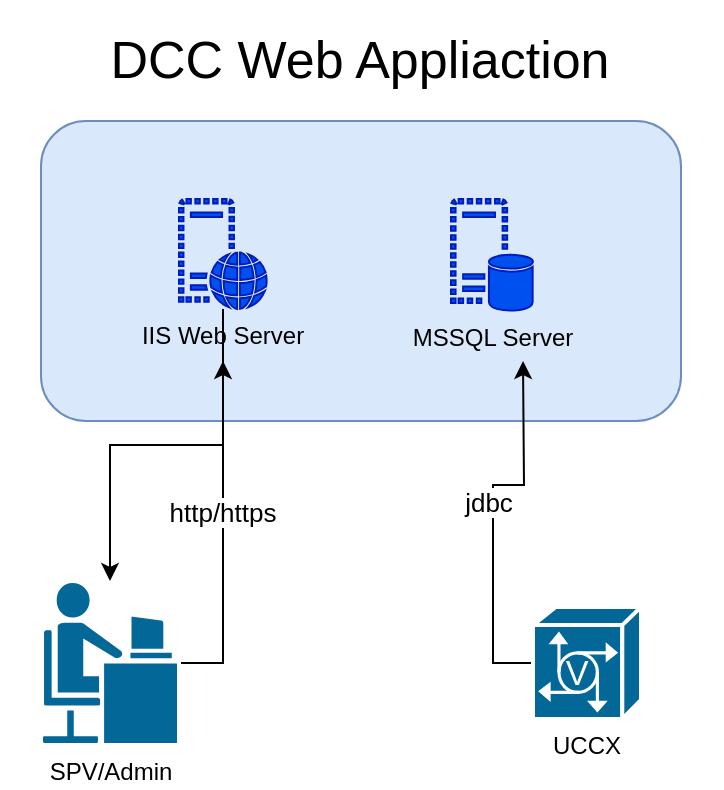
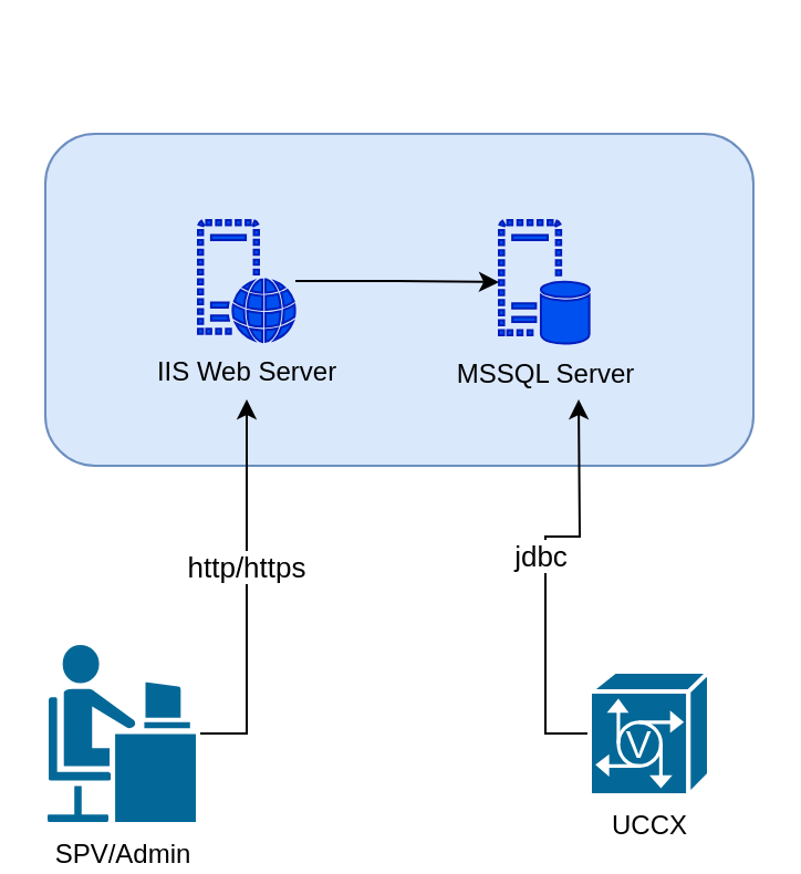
- <mxCell id="12" value="DCC Web Appliaction" style="text;html=1;strokeColor=none;fillColor=none;align=center;verticalAlign=middle;whiteSpace=wrap;rounded=0;fontSize=26;" vertex="1" parent="1"><mxGeometry x="40" y="20" width="280" height="20" as="geometry" /></mxCell>
- <mxCell id="3" value="" style="edgeStyle=orthogonalEdgeStyle;rounded=0;orthogonalLoop=1;jettySize=auto;html=1;" edge="1" parent="1" source="4" target="11"><mxGeometry relative="1" as="geometry" /></mxCell>
+ <mxCell id="3" value="" style="edgeStyle=orthogonalEdgeStyle;rounded=0;orthogonalLoop=1;jettySize=auto;html=1;" edge="1" parent="1" source="4" target="5"><mxGeometry relative="1" as="geometry" /></mxCell>
